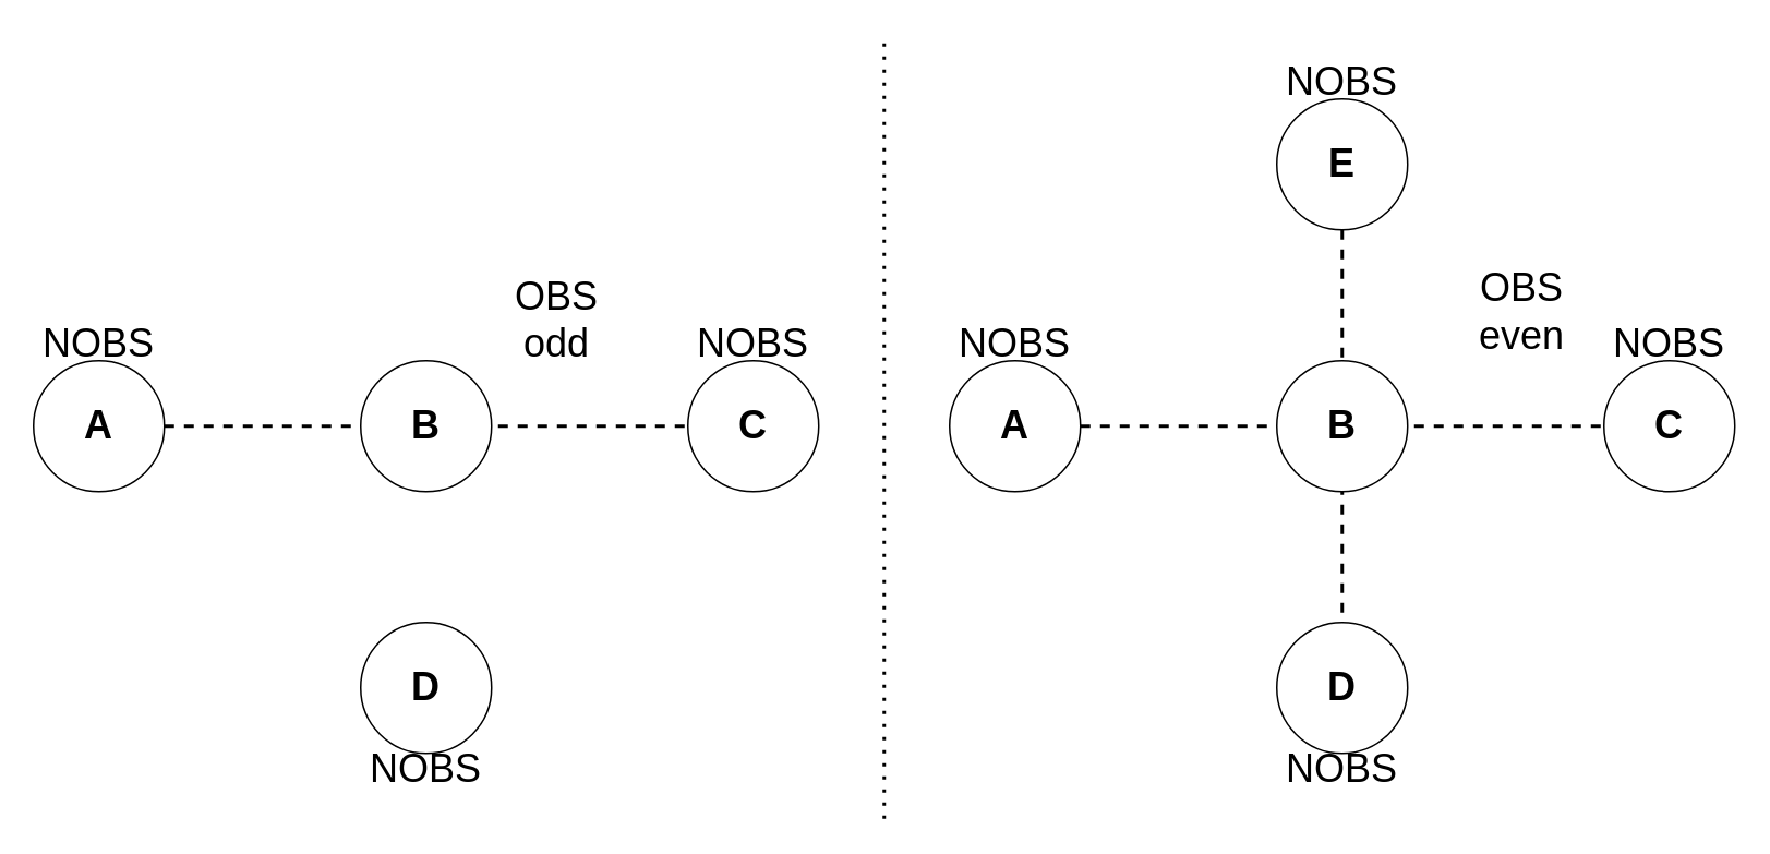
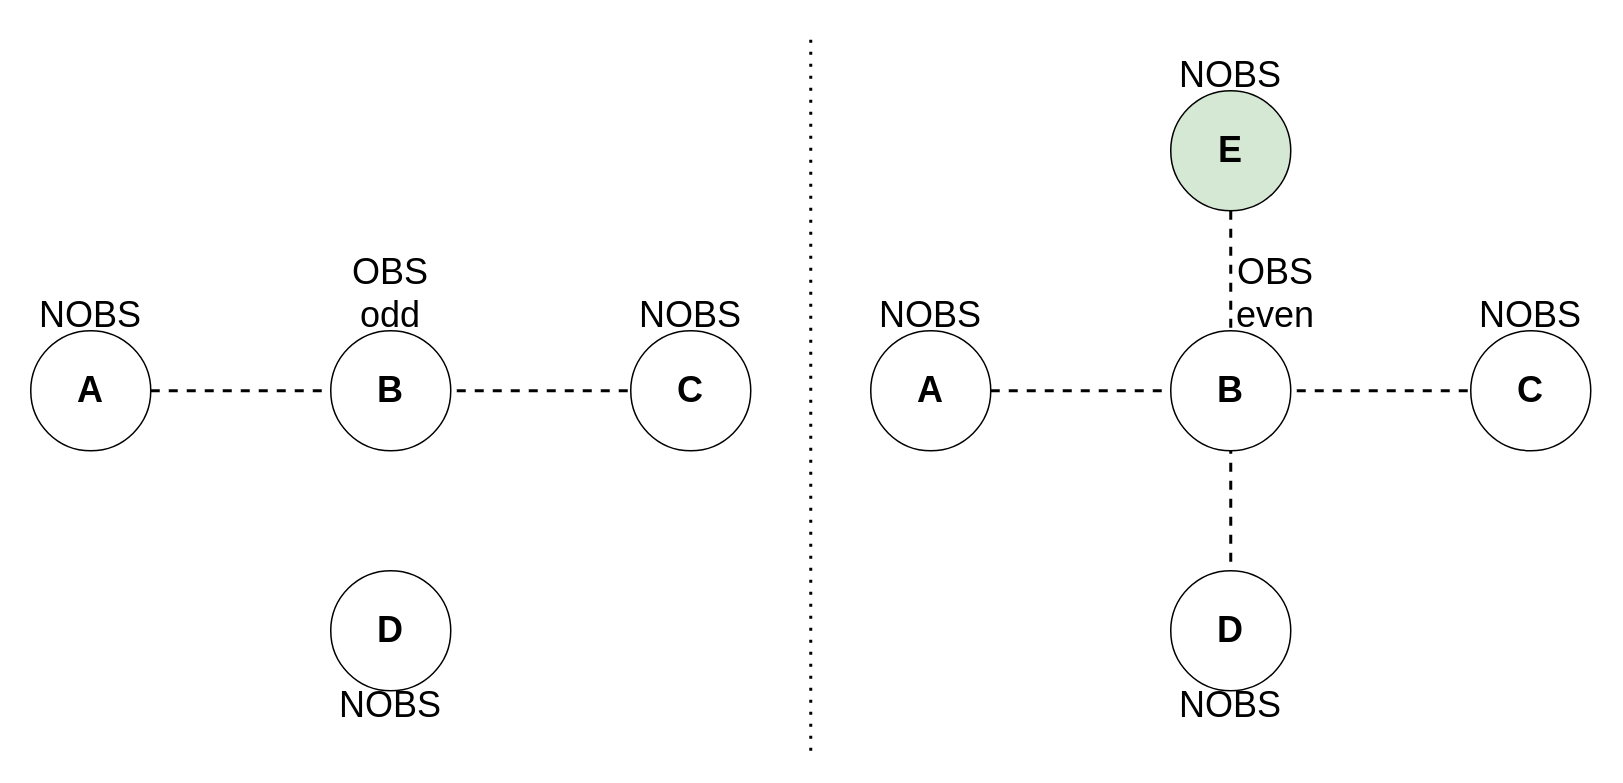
- <mxCell id="19" value="E" style="ellipse;whiteSpace=wrap;html=1;aspect=fixed;fontStyle=1;fontSize=24;" vertex="1" parent="1"><mxGeometry x="780" width="80" height="80" as="geometry" y="60" /></mxCell>
+ <mxCell id="19" value="E" style="ellipse;whiteSpace=wrap;html=1;aspect=fixed;fontStyle=1;fontSize=24;fillColor=#d5e8d4;" vertex="1" parent="1"><mxGeometry x="780" width="80" height="80" as="geometry" y="60" /></mxCell>
- <mxCell id="23" value="OBS&lt;br&gt;even" style="text;html=1;strokeColor=none;fillColor=none;align=center;verticalAlign=middle;whiteSpace=wrap;rounded=0;fontSize=24;" vertex="1" parent="1"><mxGeometry x="910" y="165" width="40" height="50" as="geometry" /></mxCell>
+ <mxCell id="23" value="OBS&lt;br&gt;even" style="text;html=1;strokeColor=none;fillColor=none;align=center;verticalAlign=middle;whiteSpace=wrap;rounded=0;fontSize=24;" vertex="1" parent="1"><mxGeometry x="830" y="170" width="40" height="50" as="geometry" /></mxCell>
- <mxCell id="10" value="OBS&lt;br&gt;odd" style="text;html=1;strokeColor=none;fillColor=none;align=center;verticalAlign=middle;whiteSpace=wrap;rounded=0;fontSize=24;" vertex="1" parent="1"><mxGeometry x="320" y="170" width="40" height="50" as="geometry" /></mxCell>
+ <mxCell id="10" value="OBS&lt;br&gt;odd" style="text;html=1;strokeColor=none;fillColor=none;align=center;verticalAlign=middle;whiteSpace=wrap;rounded=0;fontSize=24;" vertex="1" parent="1"><mxGeometry x="240" y="170" width="40" height="50" as="geometry" /></mxCell>
